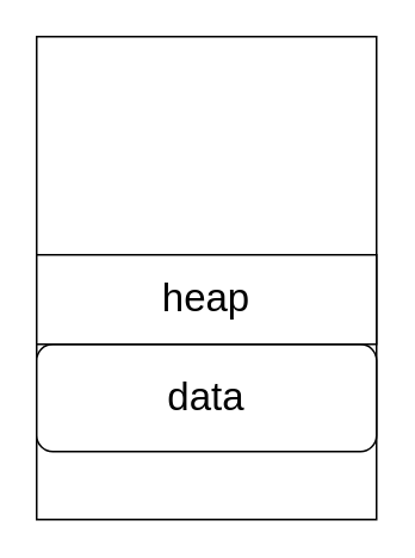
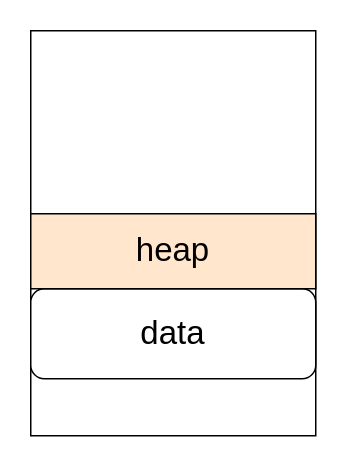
- <mxCell id="4" value="&lt;font style=&quot;font-size: 22px;&quot;&gt;heap&lt;/font&gt;" style="rounded=0;whiteSpace=wrap;html=1;" vertex="1" parent="1"><mxGeometry x="20" y="142" width="190" height="50" as="geometry" /></mxCell>
+ <mxCell id="4" value="&lt;font style=&quot;font-size: 22px;&quot;&gt;heap&lt;/font&gt;" style="rounded=0;whiteSpace=wrap;html=1;fillColor=#ffe6cc;" vertex="1" parent="1"><mxGeometry x="20" y="142" width="190" height="50" as="geometry" /></mxCell>
